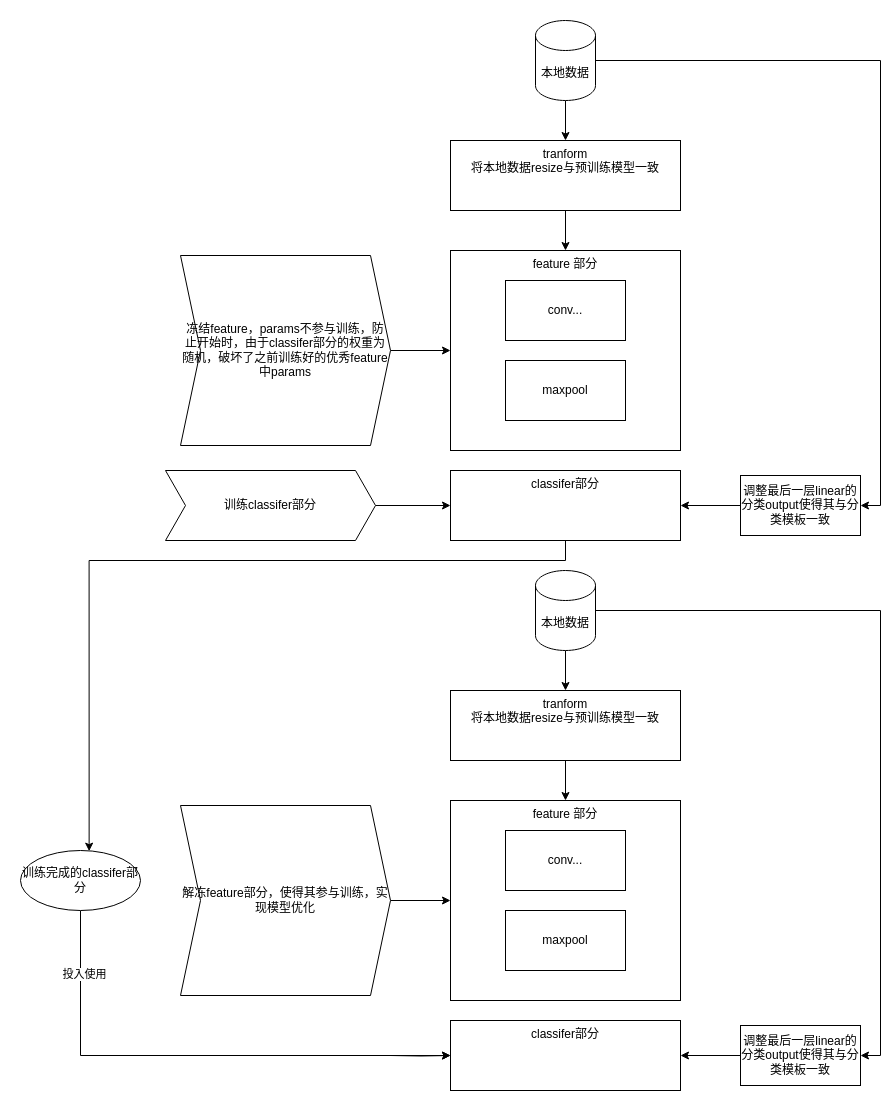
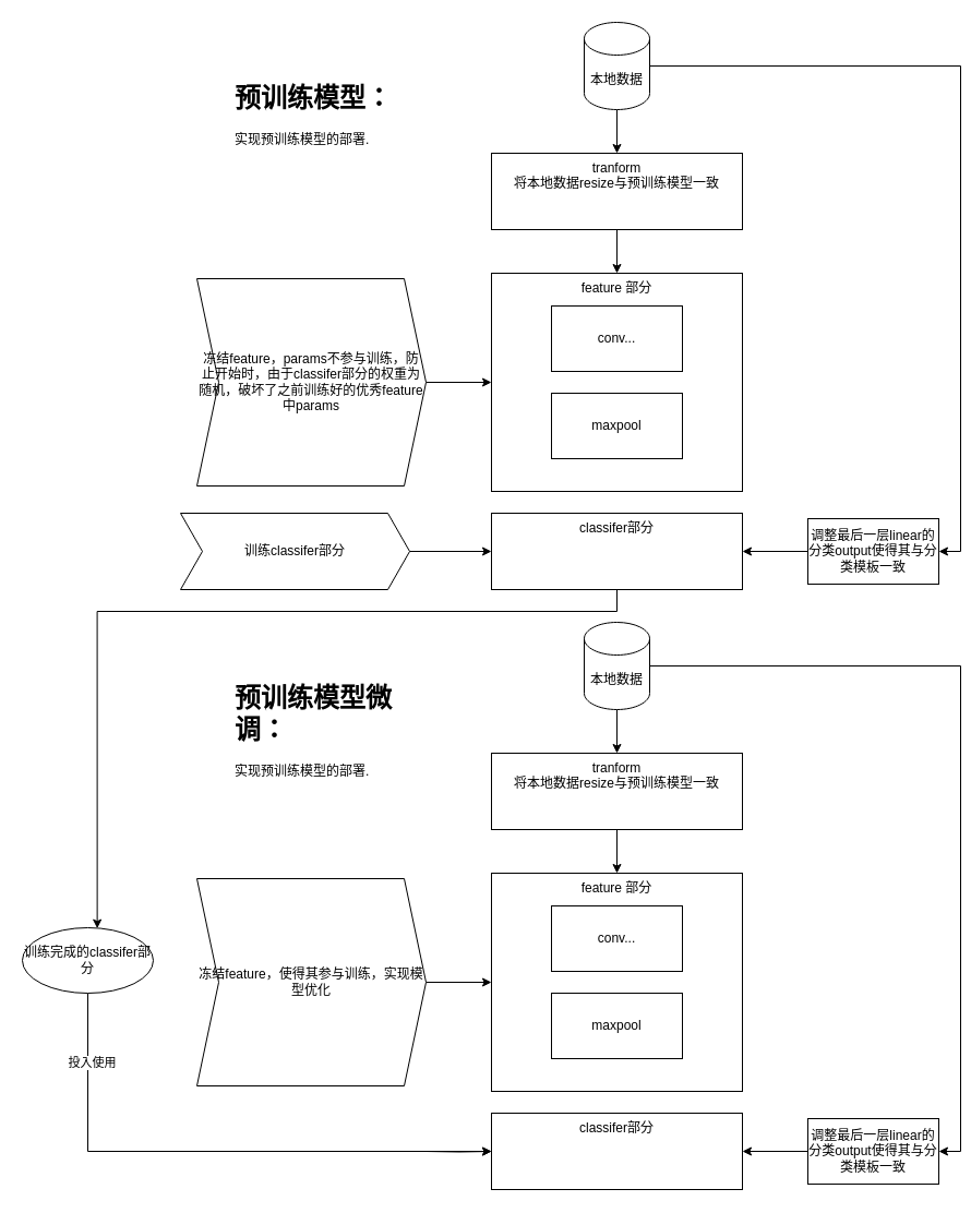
+ <mxCell id="15" value="&lt;h1&gt;预训练模型：&lt;/h1&gt;&lt;p&gt;实现预训练模型的部署.&lt;/p&gt;" style="text;html=1;spacing=5;spacingTop=-20;whiteSpace=wrap;overflow=hidden;rounded=0;" vertex="1" parent="1"><mxGeometry x="210" y="70" width="190" height="120" as="geometry" /></mxCell>
+ <mxCell id="31" value="&lt;h1&gt;预训练模型微调：&lt;/h1&gt;&lt;p&gt;实现预训练模型的部署.&lt;/p&gt;" style="text;html=1;spacing=5;spacingTop=-20;whiteSpace=wrap;overflow=hidden;rounded=0;" vertex="1" parent="1"><mxGeometry x="210" y="620" width="190" height="120" as="geometry" /></mxCell>
- <mxCell id="30" value="解冻feature部分，使得其参与训练，实现模型优化" style="shape=step;perimeter=stepPerimeter;whiteSpace=wrap;html=1;fixedSize=1;" vertex="1" parent="1"><mxGeometry x="180" y="805" width="210" height="190" as="geometry" /></mxCell>
+ <mxCell id="30" value="冻结feature，使得其参与训练，实现模型优化" style="shape=step;perimeter=stepPerimeter;whiteSpace=wrap;html=1;fixedSize=1;" vertex="1" parent="1"><mxGeometry x="180" y="805" width="210" height="190" as="geometry" /></mxCell>
